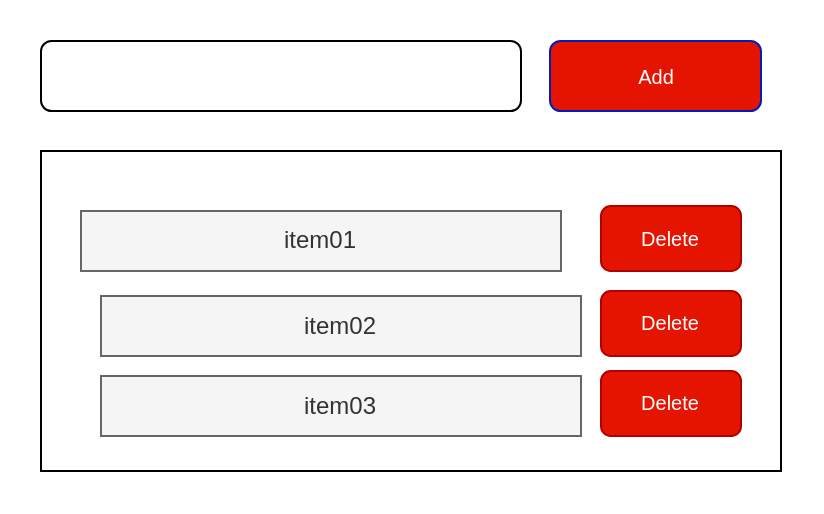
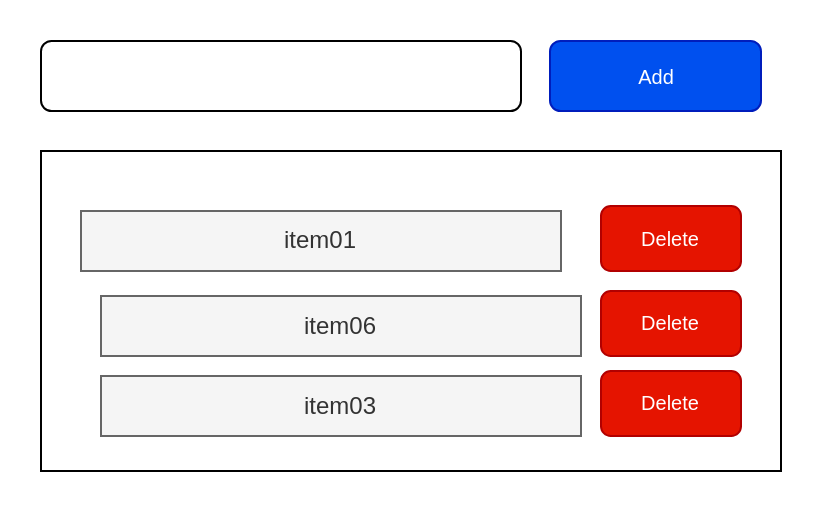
- <mxCell id="5" value="Add" style="rounded=1;html=1;shadow=0;dashed=0;whiteSpace=wrap;fontSize=10;fillColor=#e51400;align=center;strokeColor=#001DBC;fontColor=#ffffff;" vertex="1" parent="1"><mxGeometry x="274.5" y="20" width="105.5" height="35" as="geometry" /></mxCell>
+ <mxCell id="5" value="Add" style="rounded=1;html=1;shadow=0;dashed=0;whiteSpace=wrap;fontSize=10;fillColor=#0050ef;align=center;strokeColor=#001DBC;fontColor=#ffffff;" vertex="1" parent="1"><mxGeometry x="274.5" y="20" width="105.5" height="35" as="geometry" /></mxCell>
- <mxCell id="7" value="item02" style="text;html=1;strokeColor=#666666;fillColor=#f5f5f5;align=center;verticalAlign=middle;whiteSpace=wrap;rounded=0;fontColor=#333333;" vertex="1" parent="1"><mxGeometry x="50" y="147.5" width="240" height="30" as="geometry" /></mxCell>
+ <mxCell id="7" value="item06" style="text;html=1;strokeColor=#666666;fillColor=#f5f5f5;align=center;verticalAlign=middle;whiteSpace=wrap;rounded=0;fontColor=#333333;" vertex="1" parent="1"><mxGeometry x="50" y="147.5" width="240" height="30" as="geometry" /></mxCell>
